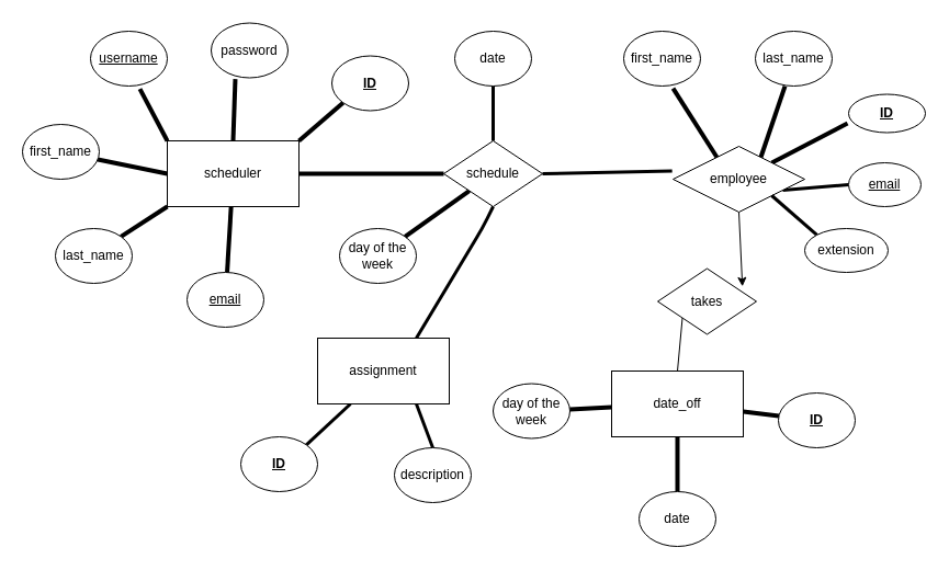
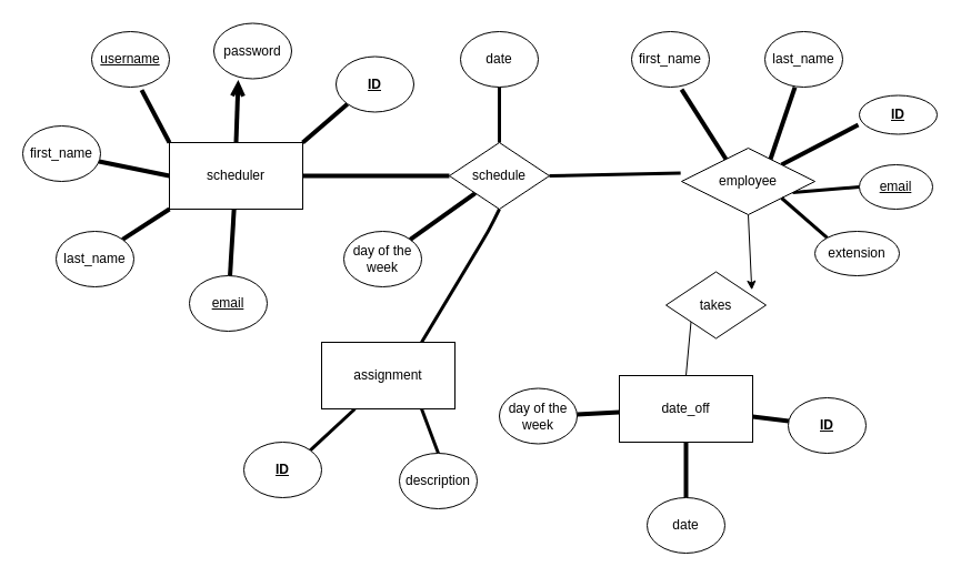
- <mxCell id="3" style="edgeStyle=none;html=1;exitX=0.5;exitY=0;exitDx=0;exitDy=0;entryX=0.314;entryY=1.022;entryDx=0;entryDy=0;entryPerimeter=0;endArrow=none;endFill=0;strokeWidth=4;" parent="1" source="9" target="13" edge="1"><mxGeometry relative="1" as="geometry" /></mxCell>
+ <mxCell id="3" style="edgeStyle=none;html=1;exitX=0.5;exitY=0;exitDx=0;exitDy=0;entryX=0.314;entryY=1.022;entryDx=0;entryDy=0;entryPerimeter=0;endArrow=open;endFill=0;strokeWidth=4;" parent="1" source="9" target="13" edge="1"><mxGeometry relative="1" as="geometry" /></mxCell>
